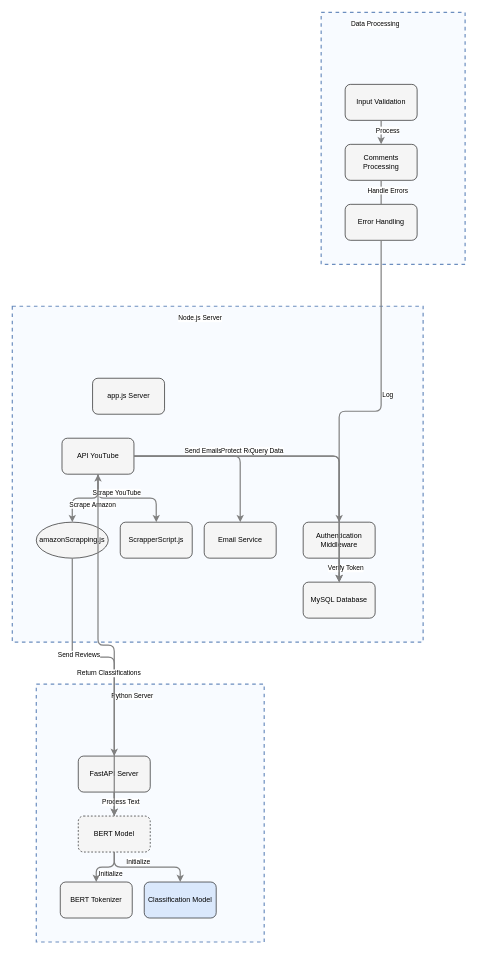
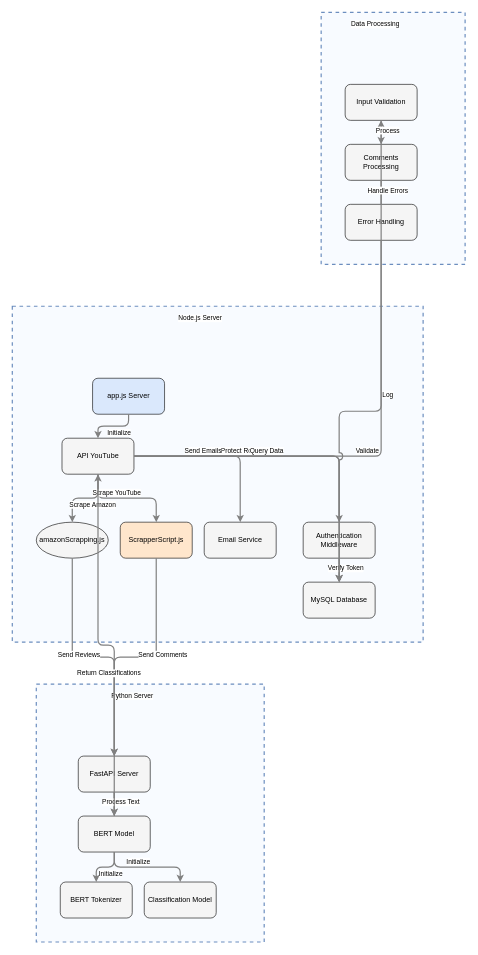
- <mxCell id="8" value="app.js Server" style="rounded=1;whiteSpace=wrap;html=1;fillColor=#f5f5f5" vertex="1" parent="6"><mxGeometry x="133.857" y="120" width="120" height="60" as="geometry" /></mxCell>
+ <mxCell id="8" value="app.js Server" style="rounded=1;whiteSpace=wrap;html=1;fillColor=#dae8fc;" vertex="1" parent="6"><mxGeometry x="133.857" y="120" width="120" height="60" as="geometry" /></mxCell>
+ <mxCell id="22" style="edgeStyle=orthogonalEdgeStyle;rounded=1;orthogonalLoop=1;jettySize=auto;html=1;strokeColor=#808080;strokeWidth=2;jumpStyle=arc;jumpSize=10;spacing=15;labelBackgroundColor=white;labelBorderColor=none" edge="1" parent="1" source="8" target="10"><mxGeometry relative="1" as="geometry" /></mxCell>
+ <mxCell id="23" value="Initialize" style="edgeLabel;html=1;align=center;verticalAlign=middle;resizable=0;points=[];" vertex="1" connectable="0" parent="22"><mxGeometry x="-0.2" y="10" relative="1" as="geometry"><mxPoint as="offset" /></mxGeometry></mxCell>
+ <mxCell id="50" style="edgeStyle=orthogonalEdgeStyle;rounded=1;orthogonalLoop=1;jettySize=auto;html=1;strokeColor=#808080;strokeWidth=2;jumpStyle=arc;jumpSize=10;spacing=15;labelBackgroundColor=white;labelBorderColor=none" edge="1" parent="1" source="10" target="20"><mxGeometry relative="1" as="geometry" /></mxCell>
+ <mxCell id="51" value="Validate" style="edgeLabel;html=1;align=center;verticalAlign=middle;resizable=0;points=[];" vertex="1" connectable="0" parent="50"><mxGeometry x="-0.2" y="10" relative="1" as="geometry"><mxPoint as="offset" /></mxGeometry></mxCell>
- <mxCell id="11" value="ScrapperScript.js" style="rounded=1;whiteSpace=wrap;html=1;fillColor=#f5f5f5" vertex="1" parent="6"><mxGeometry x="180" y="360" width="120" height="60" as="geometry" /></mxCell>
+ <mxCell id="11" value="ScrapperScript.js" style="rounded=1;whiteSpace=wrap;html=1;fillColor=#ffe6cc;" vertex="1" parent="6"><mxGeometry x="180" y="360" width="120" height="60" as="geometry" /></mxCell>
+ <mxCell id="42" style="edgeStyle=orthogonalEdgeStyle;rounded=1;orthogonalLoop=1;jettySize=auto;html=1;strokeColor=#808080;strokeWidth=2;jumpStyle=arc;jumpSize=10;spacing=15;labelBackgroundColor=white;labelBorderColor=none" edge="1" parent="1" source="11" target="15"><mxGeometry relative="1" as="geometry" /></mxCell>
+ <mxCell id="43" value="Send Comments" style="edgeLabel;html=1;align=center;verticalAlign=middle;resizable=0;points=[];" vertex="1" connectable="0" parent="42"><mxGeometry x="-0.2" y="10" relative="1" as="geometry"><mxPoint as="offset" /></mxGeometry></mxCell>
- <mxCell id="16" value="BERT Model" style="rounded=1;whiteSpace=wrap;html=1;fillColor=#f5f5f5;dashed=1;" vertex="1" parent="4"><mxGeometry x="70" y="220" width="120" height="60" as="geometry" /></mxCell>
+ <mxCell id="16" value="BERT Model" style="rounded=1;whiteSpace=wrap;html=1;fillColor=#f5f5f5" vertex="1" parent="4"><mxGeometry x="70" y="220" width="120" height="60" as="geometry" /></mxCell>
- <mxCell id="17" value="Classification Model" style="rounded=1;whiteSpace=wrap;html=1;fillColor=#dae8fc;" vertex="1" parent="4"><mxGeometry x="180" y="330" width="120" height="60" as="geometry" /></mxCell>
+ <mxCell id="17" value="Classification Model" style="rounded=1;whiteSpace=wrap;html=1;fillColor=#f5f5f5" vertex="1" parent="4"><mxGeometry x="180" y="330" width="120" height="60" as="geometry" /></mxCell>
